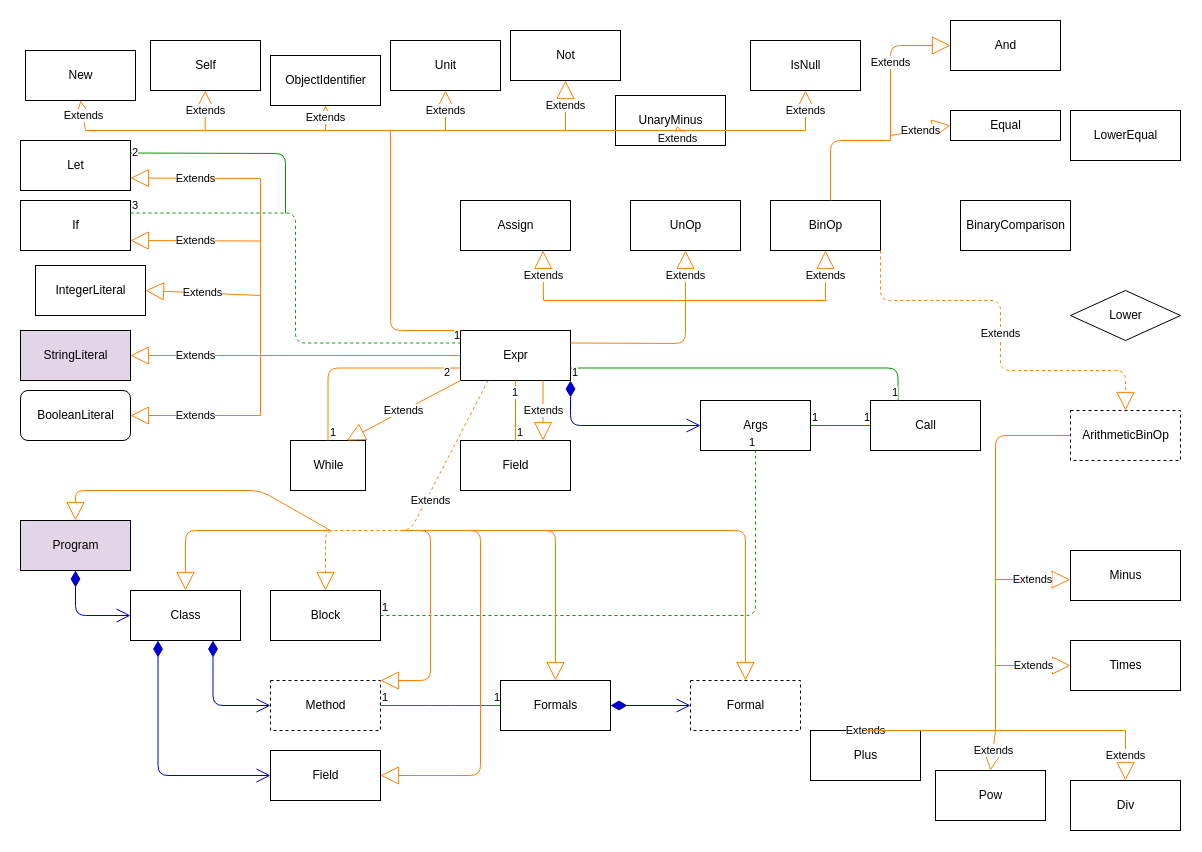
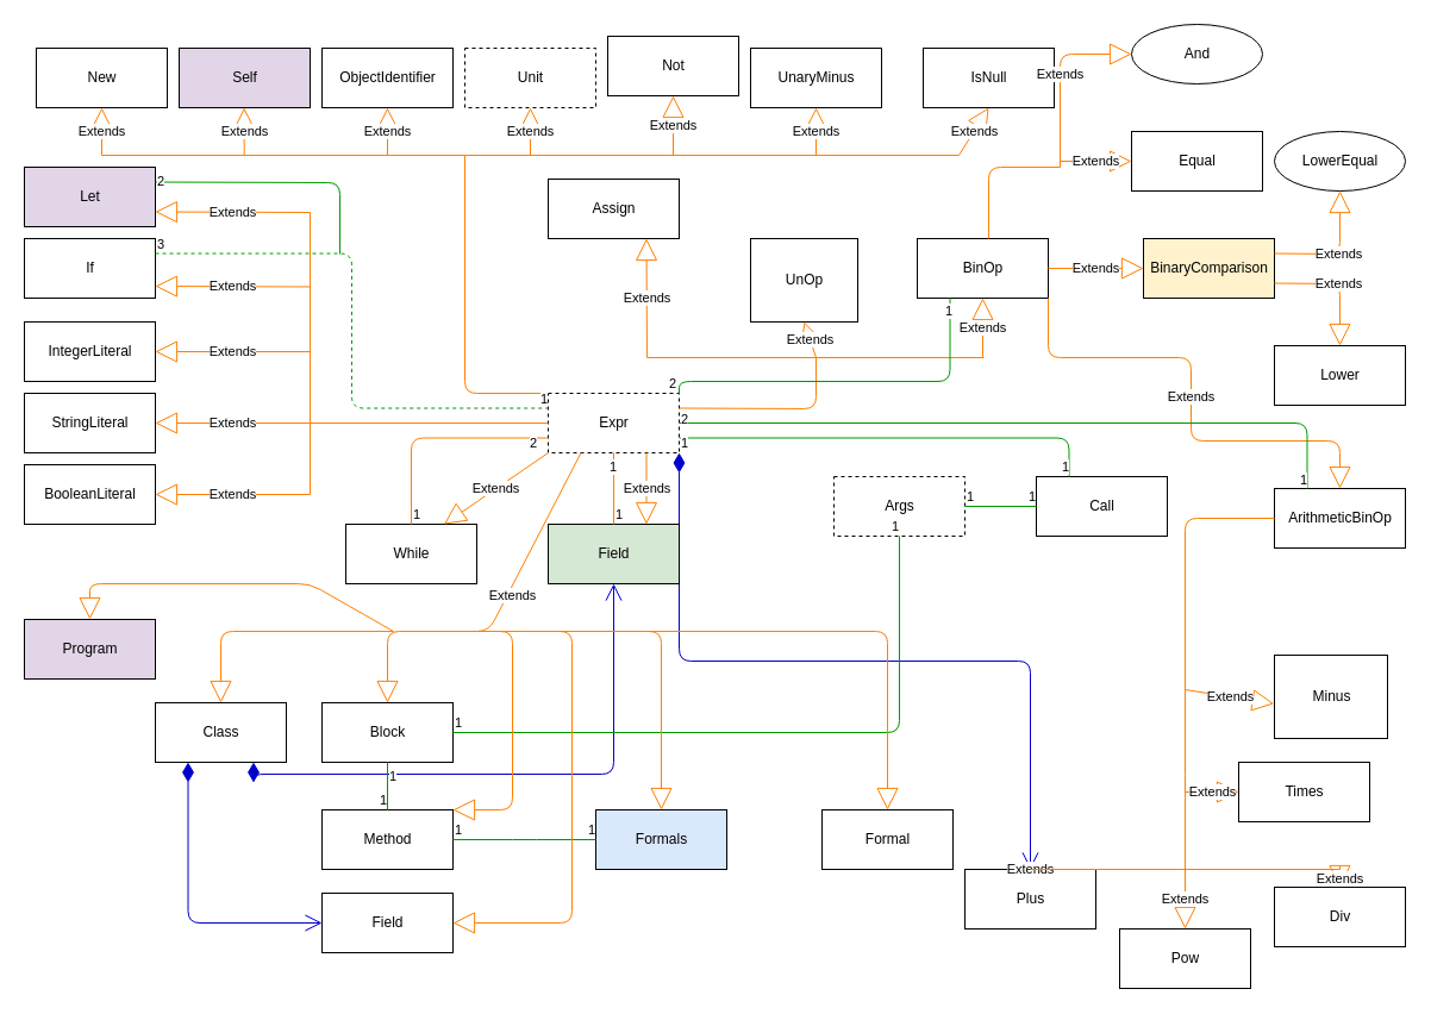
- <mxCell id="36" value="And" style="html=1;" parent="1" vertex="1"><mxGeometry x="950" y="20" width="110" height="50" as="geometry" /></mxCell>
+ <mxCell id="36" value="And" style="ellipse;html=1;" parent="1" vertex="1"><mxGeometry x="950" y="20" width="110" height="50" as="geometry" /></mxCell>
- <mxCell id="19" value="Self" style="html=1;" parent="1" vertex="1"><mxGeometry x="150" y="40" width="110" height="50" as="geometry" /></mxCell>
+ <mxCell id="19" value="Self" style="html=1;fillColor=#e1d5e7;" parent="1" vertex="1"><mxGeometry x="150" y="40" width="110" height="50" as="geometry" /></mxCell>
- <mxCell id="4" value="Unit" style="html=1;" parent="1" vertex="1"><mxGeometry x="390" y="40" width="110" height="50" as="geometry" /></mxCell>
+ <mxCell id="4" value="Unit" style="html=1;dashed=1;" parent="1" vertex="1"><mxGeometry x="390" y="40" width="110" height="50" as="geometry" /></mxCell>
- <mxCell id="24" value="IsNull" style="html=1;" parent="1" vertex="1"><mxGeometry x="750" y="40" width="110" height="50" as="geometry" /></mxCell>
+ <mxCell id="24" value="IsNull" style="html=1;" parent="1" vertex="1"><mxGeometry x="775" y="40" width="110" height="50" as="geometry" /></mxCell>
- <mxCell id="16" value="New" style="html=1;" parent="1" vertex="1"><mxGeometry x="25" y="50" width="110" height="50" as="geometry" /></mxCell>
+ <mxCell id="16" value="New" style="html=1;" parent="1" vertex="1"><mxGeometry x="30" y="40" width="110" height="50" as="geometry" /></mxCell>
- <mxCell id="18" value="ObjectIdentifier" style="html=1;" parent="1" vertex="1"><mxGeometry x="270" y="55" width="110" height="50" as="geometry" /></mxCell>
+ <mxCell id="18" value="ObjectIdentifier" style="html=1;" parent="1" vertex="1"><mxGeometry x="270" y="40" width="110" height="50" as="geometry" /></mxCell>
- <mxCell id="23" value="UnaryMinus" style="html=1;" parent="1" vertex="1"><mxGeometry x="615" y="95" width="110" height="50" as="geometry" /></mxCell>
+ <mxCell id="23" value="UnaryMinus" style="html=1;" parent="1" vertex="1"><mxGeometry x="630" y="40" width="110" height="50" as="geometry" /></mxCell>
- <mxCell id="35" value="Equal" style="html=1;" parent="1" vertex="1"><mxGeometry x="950" y="110" width="110" height="30" as="geometry" /></mxCell>
+ <mxCell id="35" value="Equal" style="html=1;" parent="1" vertex="1"><mxGeometry x="950" y="110" width="110" height="50" as="geometry" /></mxCell>
- <mxCell id="33" value="LowerEqual" style="html=1;" parent="1" vertex="1"><mxGeometry x="1070" y="110" width="110" height="50" as="geometry" /></mxCell>
+ <mxCell id="33" value="LowerEqual" style="ellipse;html=1;" parent="1" vertex="1"><mxGeometry x="1070" y="110" width="110" height="50" as="geometry" /></mxCell>
- <mxCell id="11" value="Let" style="html=1;" parent="1" vertex="1"><mxGeometry y="140" width="110" height="50" as="geometry" x="20" /></mxCell>
+ <mxCell id="11" value="Let" style="html=1;fillColor=#e1d5e7;" parent="1" vertex="1"><mxGeometry y="140" width="110" height="50" as="geometry" x="20" /></mxCell>
+ <mxCell id="79" value="Extends" style="endArrow=block;endSize=16;endFill=0;html=1;entryX=0.5;entryY=1;entryDx=0;entryDy=0;exitX=1;exitY=0.25;exitDx=0;exitDy=0;strokeColor=#FF8000;" parent="1" source="32" target="33" edge="1"><mxGeometry width="160" relative="1" as="geometry"><mxPoint x="835" y="310" as="sourcePoint" /><mxPoint x="835" y="260" as="targetPoint" /><Array as="points"><mxPoint x="1125" y="213" /></Array></mxGeometry></mxCell>
- <mxCell id="20" value="Assign" style="html=1;" parent="1" vertex="1"><mxGeometry x="460" y="200" width="110" height="50" as="geometry" /></mxCell>
+ <mxCell id="20" value="Assign" style="html=1;" parent="1" vertex="1"><mxGeometry x="460" y="150" width="110" height="50" as="geometry" /></mxCell>
- <mxCell id="21" value="UnOp" style="html=1;" parent="1" vertex="1"><mxGeometry x="630" y="200" width="110" height="50" as="geometry" /></mxCell>
+ <mxCell id="21" value="UnOp" style="html=1;" parent="1" vertex="1"><mxGeometry x="630" y="200" width="90" height="70" as="geometry" /></mxCell>
+ <mxCell id="84" value="Extends" style="endArrow=block;endSize=16;endFill=0;html=1;entryX=0;entryY=0.5;entryDx=0;entryDy=0;exitX=1;exitY=0.5;exitDx=0;exitDy=0;strokeColor=#FF8000;" parent="1" source="25" target="32" edge="1"><mxGeometry width="160" relative="1" as="geometry"><mxPoint x="900" y="145" as="sourcePoint" /><mxPoint x="960" y="145" as="targetPoint" /><Array as="points" /></mxGeometry></mxCell>
- <mxCell id="32" value="BinaryComparison" style="html=1;" parent="1" vertex="1"><mxGeometry x="960" y="200" width="110" height="50" as="geometry" /></mxCell>
+ <mxCell id="32" value="BinaryComparison" style="html=1;fillColor=#fff2cc;" parent="1" vertex="1"><mxGeometry x="960" y="200" width="110" height="50" as="geometry" /></mxCell>
+ <mxCell id="80" value="Extends" style="endArrow=block;endSize=16;endFill=0;html=1;exitX=1;exitY=0.75;exitDx=0;exitDy=0;strokeColor=#FF8000;" parent="1" source="32" target="34" edge="1"><mxGeometry width="160" relative="1" as="geometry"><mxPoint x="1050" y="222.5" as="sourcePoint" /><mxPoint x="1135" y="170" as="targetPoint" /><Array as="points"><mxPoint x="1125" y="238" /></Array></mxGeometry></mxCell>
- <mxCell id="12" value="IntegerLiteral" style="html=1;" parent="1" vertex="1"><mxGeometry x="35" y="265" width="110" height="50" as="geometry" /></mxCell>
+ <mxCell id="12" value="IntegerLiteral" style="html=1;" parent="1" vertex="1"><mxGeometry y="270" width="110" height="50" as="geometry" x="20" /></mxCell>
- <mxCell id="85" value="Extends" style="endArrow=block;endSize=16;endFill=0;html=1;entryX=0.5;entryY=0;entryDx=0;entryDy=0;exitX=1;exitY=1;exitDx=0;exitDy=0;strokeColor=#FF8000;dashed=1;" parent="1" source="25" target="26" edge="1"><mxGeometry width="160" relative="1" as="geometry"><mxPoint x="890" y="235" as="sourcePoint" /><mxPoint x="970" y="235" as="targetPoint" /><Array as="points"><mxPoint x="880" y="300" /><mxPoint x="1000" y="300" /><mxPoint x="1000" y="370" /><mxPoint x="1125" y="370" /></Array></mxGeometry></mxCell>
+ <mxCell id="85" value="Extends" style="endArrow=block;endSize=16;endFill=0;html=1;entryX=0.5;entryY=0;entryDx=0;entryDy=0;exitX=1;exitY=1;exitDx=0;exitDy=0;strokeColor=#FF8000;" parent="1" source="25" target="26" edge="1"><mxGeometry width="160" relative="1" as="geometry"><mxPoint x="890" y="235" as="sourcePoint" /><mxPoint x="970" y="235" as="targetPoint" /><Array as="points"><mxPoint x="880" y="300" /><mxPoint x="1000" y="300" /><mxPoint x="1000" y="370" /><mxPoint x="1125" y="370" /></Array></mxGeometry></mxCell>
- <mxCell id="34" value="Lower" style="rhombus;html=1;" parent="1" vertex="1"><mxGeometry x="1070" y="290" width="110" height="50" as="geometry" /></mxCell>
+ <mxCell id="34" value="Lower" style="html=1;" parent="1" vertex="1"><mxGeometry x="1070" y="290" width="110" height="50" as="geometry" /></mxCell>
+ <mxCell id="104" value="" style="endArrow=none;html=1;edgeStyle=orthogonalEdgeStyle;exitX=1;exitY=0;exitDx=0;exitDy=0;entryX=0.25;entryY=1;entryDx=0;entryDy=0;strokeColor=#009900;" parent="1" source="2" target="25" edge="1"><mxGeometry relative="1" as="geometry"><mxPoint x="580" y="365" as="sourcePoint" /><mxPoint x="1107.5" y="420" as="targetPoint" /><Array as="points"><mxPoint x="570" y="320" /><mxPoint x="798" y="320" /></Array></mxGeometry></mxCell>
+ <mxCell id="105" value="2" style="edgeLabel;resizable=0;html=1;align=left;verticalAlign=bottom;" parent="104" connectable="0" vertex="1"><mxGeometry x="-1" relative="1" as="geometry"><mxPoint x="-10" as="offset" /></mxGeometry></mxCell>
+ <mxCell id="106" value="1" style="edgeLabel;resizable=0;html=1;align=right;verticalAlign=bottom;" parent="104" connectable="0" vertex="1"><mxGeometry x="1" relative="1" as="geometry"><mxPoint x="2.5" y="19.94" as="offset" /></mxGeometry></mxCell>
- <mxCell id="13" value="StringLiteral" style="html=1;fillColor=#e1d5e7;" parent="1" vertex="1"><mxGeometry y="330" width="110" height="50" as="geometry" x="20" /></mxCell>
+ <mxCell id="13" value="StringLiteral" style="html=1;" parent="1" vertex="1"><mxGeometry y="330" width="110" height="50" as="geometry" x="20" /></mxCell>
- <mxCell id="2" value="Expr" style="html=1;" parent="1" vertex="1"><mxGeometry x="460" y="330" width="110" height="50" as="geometry" /></mxCell>
+ <mxCell id="2" value="Expr" style="html=1;dashed=1;" parent="1" vertex="1"><mxGeometry x="460" y="330" width="110" height="50" as="geometry" /></mxCell>
+ <mxCell id="101" value="" style="endArrow=none;html=1;edgeStyle=orthogonalEdgeStyle;exitX=1;exitY=0.5;exitDx=0;exitDy=0;entryX=0.25;entryY=0;entryDx=0;entryDy=0;strokeColor=#009900;" parent="1" source="2" target="26" edge="1"><mxGeometry relative="1" as="geometry"><mxPoint x="580" y="377.5" as="sourcePoint" /><mxPoint x="907.5" y="410" as="targetPoint" /></mxGeometry></mxCell>
+ <mxCell id="102" value="2" style="edgeLabel;resizable=0;html=1;align=left;verticalAlign=bottom;" parent="101" connectable="0" vertex="1"><mxGeometry x="-1" relative="1" as="geometry"><mxPoint y="5" as="offset" /></mxGeometry></mxCell>
+ <mxCell id="103" value="1" style="edgeLabel;resizable=0;html=1;align=right;verticalAlign=bottom;" parent="101" connectable="0" vertex="1"><mxGeometry x="1" relative="1" as="geometry" /></mxCell>
- <mxCell id="14" value="BooleanLiteral" style="html=1;rounded=1;" parent="1" vertex="1"><mxGeometry y="390" width="110" height="50" as="geometry" x="20" /></mxCell>
+ <mxCell id="14" value="BooleanLiteral" style="html=1;" parent="1" vertex="1"><mxGeometry y="390" width="110" height="50" as="geometry" x="20" /></mxCell>
- <mxCell id="52" value="" style="endArrow=open;html=1;endSize=12;startArrow=diamondThin;startSize=14;startFill=1;edgeStyle=orthogonalEdgeStyle;align=left;verticalAlign=bottom;exitX=1;exitY=1;exitDx=0;exitDy=0;entryX=0;entryY=0.5;entryDx=0;entryDy=0;strokeColor=#0000CC;" parent="1" source="2" target="5" edge="1"><mxGeometry x="-0.625" y="30" relative="1" as="geometry"><mxPoint x="222.5" y="650" as="sourcePoint" /><mxPoint x="280" y="715" as="targetPoint" /><mxPoint as="offset" /></mxGeometry></mxCell>
+ <mxCell id="52" value="" style="endArrow=open;html=1;endSize=12;startArrow=diamondThin;startSize=14;startFill=1;edgeStyle=orthogonalEdgeStyle;align=left;verticalAlign=bottom;exitX=1;exitY=1;exitDx=0;exitDy=0;strokeColor=#0000CC;" parent="1" source="2" target="27" edge="1"><mxGeometry x="-0.625" y="30" relative="1" as="geometry"><mxPoint x="222.5" y="650" as="sourcePoint" /><mxPoint x="280" y="715" as="targetPoint" /><mxPoint as="offset" /></mxGeometry></mxCell>
- <mxCell id="5" value="Args" style="html=1;" parent="1" vertex="1"><mxGeometry x="700" y="400" width="110" height="50" as="geometry" /></mxCell>
+ <mxCell id="5" value="Args" style="html=1;dashed=1;" parent="1" vertex="1"><mxGeometry x="700" y="400" width="110" height="50" as="geometry" /></mxCell>
- <mxCell id="26" value="ArithmeticBinOp" style="html=1;dashed=1;" parent="1" vertex="1"><mxGeometry x="1070" y="410" width="110" height="50" as="geometry" /></mxCell>
+ <mxCell id="26" value="ArithmeticBinOp" style="html=1;" parent="1" vertex="1"><mxGeometry x="1070" y="410" width="110" height="50" as="geometry" /></mxCell>
- <mxCell id="37" value="While" style="html=1;" parent="1" vertex="1"><mxGeometry x="290" y="440" width="75" height="50" as="geometry" /></mxCell>
+ <mxCell id="37" value="While" style="html=1;" parent="1" vertex="1"><mxGeometry x="290" y="440" width="110" height="50" as="geometry" /></mxCell>
- <mxCell id="53" value="Field" style="html=1;" parent="1" vertex="1"><mxGeometry x="460" y="440" width="110" height="50" as="geometry" /></mxCell>
+ <mxCell id="53" value="Field" style="html=1;fillColor=#d5e8d4;" parent="1" vertex="1"><mxGeometry x="460" y="440" width="110" height="50" as="geometry" /></mxCell>
- <mxCell id="115" value="Extends" style="endArrow=block;endSize=16;endFill=0;html=1;entryX=0.5;entryY=0;entryDx=0;entryDy=0;exitX=0.25;exitY=1;exitDx=0;exitDy=0;strokeColor=#FF8000;dashed=1;" parent="1" source="2" target="6" edge="1"><mxGeometry x="-0.152" y="4" width="160" relative="1" as="geometry"><mxPoint x="875" y="740" as="sourcePoint" /><mxPoint x="490" y="560" as="targetPoint" /><Array as="points"><mxPoint x="410" y="530" /><mxPoint x="325" y="530" /></Array><mxPoint as="offset" /></mxGeometry></mxCell>
+ <mxCell id="115" value="Extends" style="endArrow=block;endSize=16;endFill=0;html=1;entryX=0.5;entryY=0;entryDx=0;entryDy=0;exitX=0.25;exitY=1;exitDx=0;exitDy=0;strokeColor=#FF8000;" parent="1" source="2" target="6" edge="1"><mxGeometry x="-0.152" y="4" width="160" relative="1" as="geometry"><mxPoint x="875" y="740" as="sourcePoint" /><mxPoint x="490" y="560" as="targetPoint" /><Array as="points"><mxPoint x="410" y="530" /><mxPoint x="325" y="530" /></Array><mxPoint as="offset" /></mxGeometry></mxCell>
- <mxCell id="28" value="Minus" style="html=1;" parent="1" vertex="1"><mxGeometry x="1070" y="550" width="110" height="50" as="geometry" /></mxCell>
+ <mxCell id="28" value="Minus" style="html=1;" parent="1" vertex="1"><mxGeometry x="1070" y="550" width="95" height="70" as="geometry" /></mxCell>
- <mxCell id="42" value="" style="endArrow=open;html=1;endSize=12;startArrow=diamondThin;startSize=14;startFill=1;edgeStyle=orthogonalEdgeStyle;align=left;verticalAlign=bottom;exitX=0.5;exitY=1;exitDx=0;exitDy=0;entryX=0;entryY=0.5;entryDx=0;entryDy=0;strokeColor=#0000CC;" parent="1" source="3" target="7" edge="1"><mxGeometry x="-0.5" y="30" relative="1" as="geometry"><mxPoint x="150" y="710" as="sourcePoint" /><mxPoint x="310" y="710" as="targetPoint" /><Array as="points"><mxPoint x="75" y="615" /></Array><mxPoint as="offset" /></mxGeometry></mxCell>
- <mxCell id="107" value="" style="endArrow=none;html=1;edgeStyle=orthogonalEdgeStyle;exitX=1;exitY=0.5;exitDx=0;exitDy=0;entryX=0.5;entryY=1;entryDx=0;entryDy=0;strokeColor=#009900;dashed=1;" parent="1" source="6" target="5" edge="1"><mxGeometry relative="1" as="geometry"><mxPoint x="390" y="715" as="sourcePoint" /><mxPoint x="510" y="715" as="targetPoint" /></mxGeometry></mxCell>
+ <mxCell id="107" value="" style="endArrow=none;html=1;edgeStyle=orthogonalEdgeStyle;exitX=1;exitY=0.5;exitDx=0;exitDy=0;entryX=0.5;entryY=1;entryDx=0;entryDy=0;strokeColor=#009900;" parent="1" source="6" target="5" edge="1"><mxGeometry relative="1" as="geometry"><mxPoint x="390" y="715" as="sourcePoint" /><mxPoint x="510" y="715" as="targetPoint" /></mxGeometry></mxCell>
+ <mxCell id="49" value="" style="endArrow=none;html=1;edgeStyle=orthogonalEdgeStyle;exitX=0.5;exitY=1;exitDx=0;exitDy=0;entryX=0.5;entryY=0;entryDx=0;entryDy=0;strokeColor=#009900;" parent="1" source="6" target="15" edge="1"><mxGeometry relative="1" as="geometry"><mxPoint x="390" y="715" as="sourcePoint" /><mxPoint x="510" y="715" as="targetPoint" /></mxGeometry></mxCell>
+ <mxCell id="50" value="1" style="edgeLabel;resizable=0;html=1;align=left;verticalAlign=bottom;" parent="49" connectable="0" vertex="1"><mxGeometry x="-1" relative="1" as="geometry"><mxPoint y="20" as="offset" /></mxGeometry></mxCell>
+ <mxCell id="51" value="1" style="edgeLabel;resizable=0;html=1;align=right;verticalAlign=bottom;" parent="49" connectable="0" vertex="1"><mxGeometry x="1" relative="1" as="geometry" /></mxCell>
- <mxCell id="29" value="Times" style="html=1;" parent="1" vertex="1"><mxGeometry x="1070" y="640" width="110" height="50" as="geometry" /></mxCell>
+ <mxCell id="29" value="Times" style="html=1;" parent="1" vertex="1"><mxGeometry x="1040" y="640" width="110" height="50" as="geometry" /></mxCell>
- <mxCell id="43" value="" style="endArrow=open;html=1;endSize=12;startArrow=diamondThin;startSize=14;startFill=1;edgeStyle=orthogonalEdgeStyle;align=left;verticalAlign=bottom;exitX=0.75;exitY=1;exitDx=0;exitDy=0;entryX=0;entryY=0.5;entryDx=0;entryDy=0;strokeColor=#0000CC;" parent="1" source="7" target="15" edge="1"><mxGeometry x="-0.625" y="30" relative="1" as="geometry"><mxPoint x="30" y="740" as="sourcePoint" /><mxPoint x="190" y="740" as="targetPoint" /><mxPoint as="offset" /></mxGeometry></mxCell>
+ <mxCell id="43" value="" style="endArrow=open;html=1;endSize=12;startArrow=diamondThin;startSize=14;startFill=1;edgeStyle=orthogonalEdgeStyle;align=left;verticalAlign=bottom;exitX=0.75;exitY=1;exitDx=0;exitDy=0;strokeColor=#0000CC;" parent="1" source="7" target="53" edge="1"><mxGeometry x="-0.625" y="30" relative="1" as="geometry"><mxPoint x="30" y="740" as="sourcePoint" /><mxPoint x="190" y="740" as="targetPoint" /><mxPoint as="offset" /></mxGeometry></mxCell>
- <mxCell id="15" value="Method" style="html=1;dashed=1;" parent="1" vertex="1"><mxGeometry x="270" y="680" width="110" height="50" as="geometry" /></mxCell>
+ <mxCell id="15" value="Method" style="html=1;" parent="1" vertex="1"><mxGeometry x="270" y="680" width="110" height="50" as="geometry" /></mxCell>
- <mxCell id="10" value="Formals" style="html=1;" parent="1" vertex="1"><mxGeometry x="500" y="680" width="110" height="50" as="geometry" /></mxCell>
+ <mxCell id="10" value="Formals" style="html=1;fillColor=#dae8fc;" parent="1" vertex="1"><mxGeometry x="500" y="680" width="110" height="50" as="geometry" /></mxCell>
- <mxCell id="45" value="" style="endArrow=open;html=1;endSize=12;startArrow=diamondThin;startSize=14;startFill=1;edgeStyle=orthogonalEdgeStyle;align=left;verticalAlign=bottom;exitX=1;exitY=0.5;exitDx=0;exitDy=0;strokeColor=#0000CC;" parent="1" source="10" target="9" edge="1"><mxGeometry x="-0.625" y="30" relative="1" as="geometry"><mxPoint x="222.5" y="650" as="sourcePoint" /><mxPoint x="280" y="715" as="targetPoint" /><mxPoint as="offset" /></mxGeometry></mxCell>
- <mxCell id="9" value="Formal" style="html=1;dashed=1;" parent="1" vertex="1"><mxGeometry x="690" y="680" width="110" height="50" as="geometry" /></mxCell>
+ <mxCell id="9" value="Formal" style="html=1;" parent="1" vertex="1"><mxGeometry x="690" y="680" width="110" height="50" as="geometry" /></mxCell>
- <mxCell id="31" value="Pow" style="html=1;" parent="1" vertex="1"><mxGeometry x="935" y="770" width="110" height="50" as="geometry" /></mxCell>
+ <mxCell id="31" value="Pow" style="html=1;" parent="1" vertex="1"><mxGeometry x="940" y="780" width="110" height="50" as="geometry" /></mxCell>
- <mxCell id="30" value="Div" style="html=1;" parent="1" vertex="1"><mxGeometry x="1070" y="780" width="110" height="50" as="geometry" /></mxCell>
+ <mxCell id="30" value="Div" style="html=1;" parent="1" vertex="1"><mxGeometry x="1070" y="745" width="110" height="50" as="geometry" /></mxCell>
